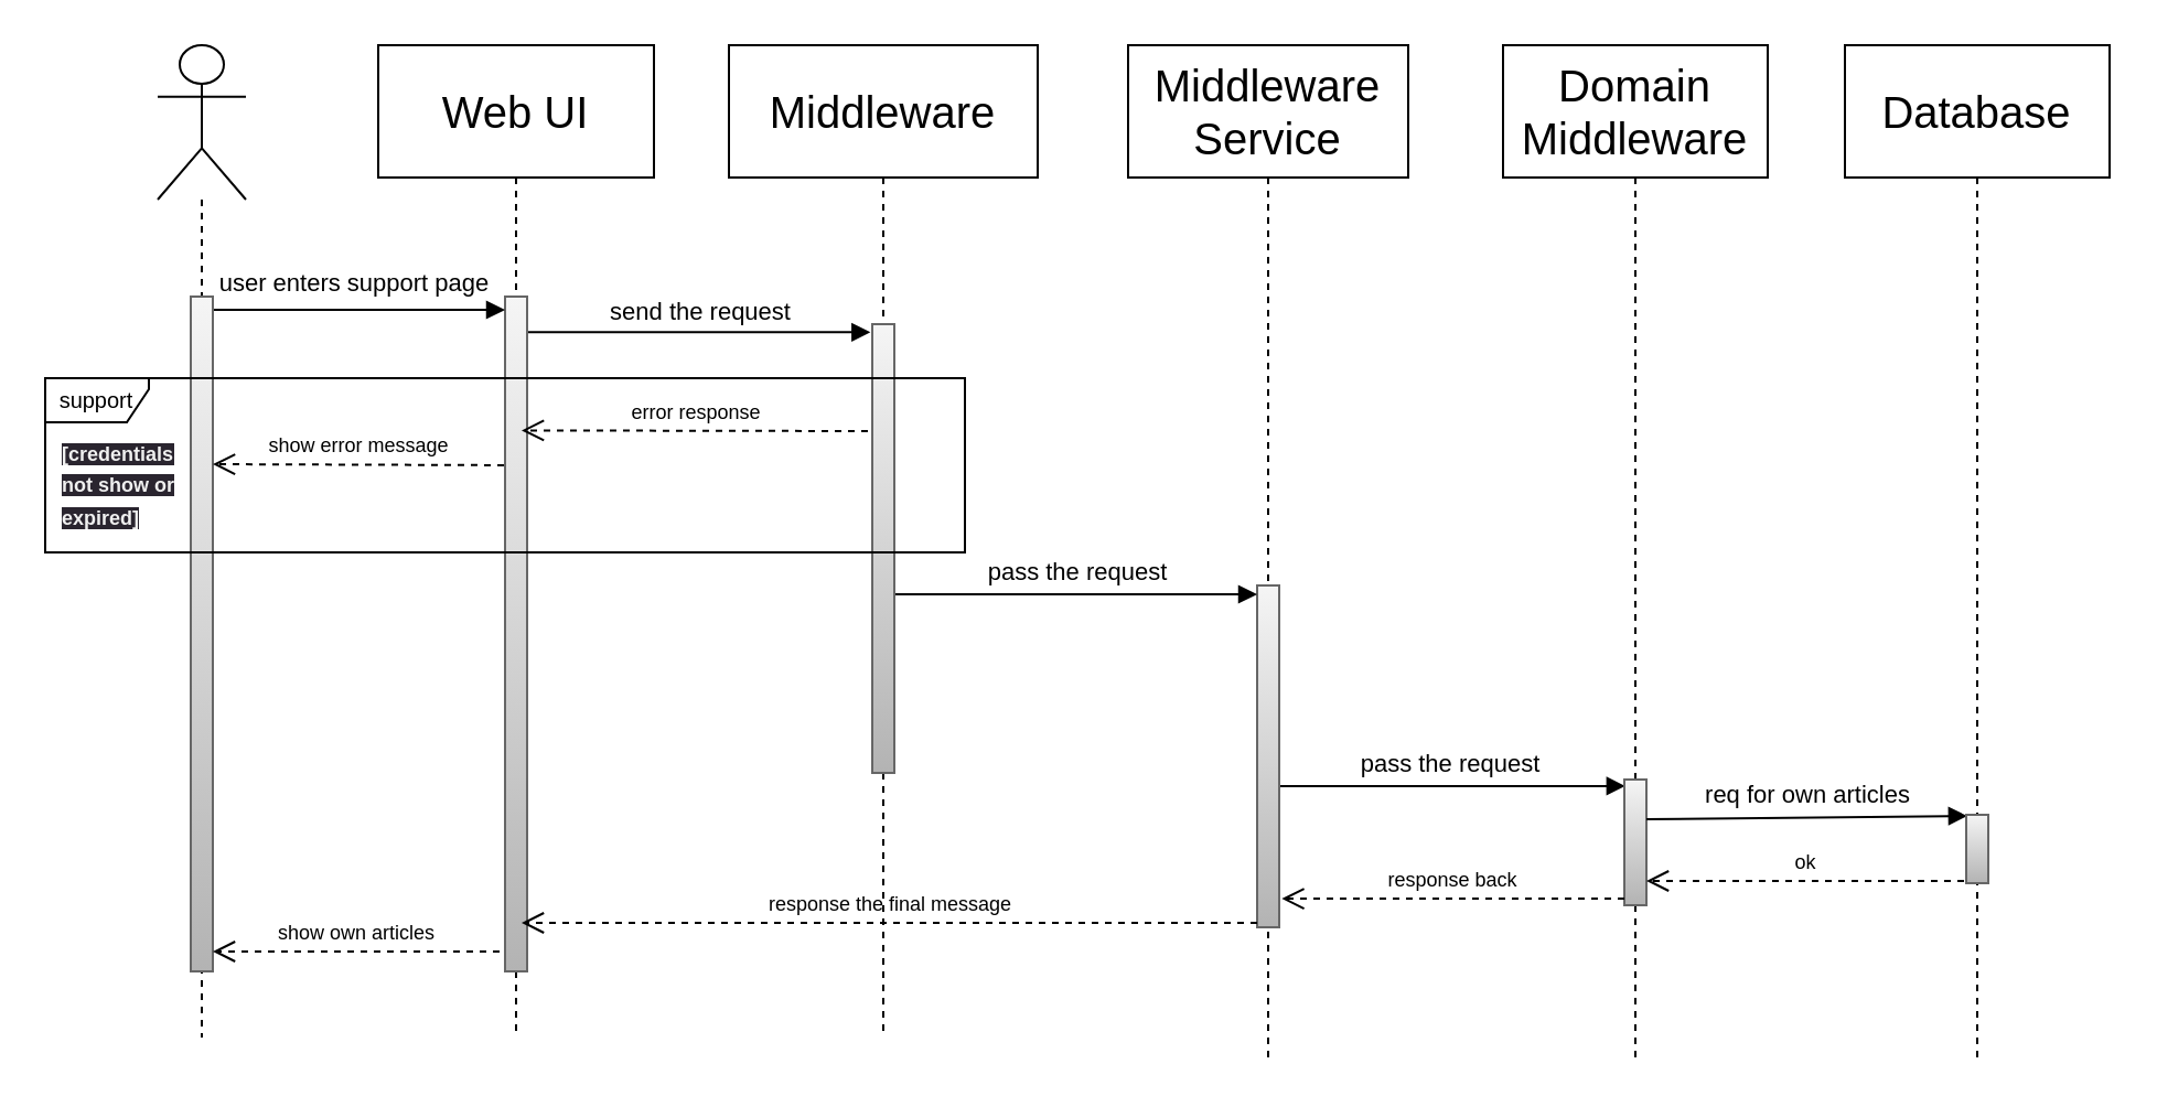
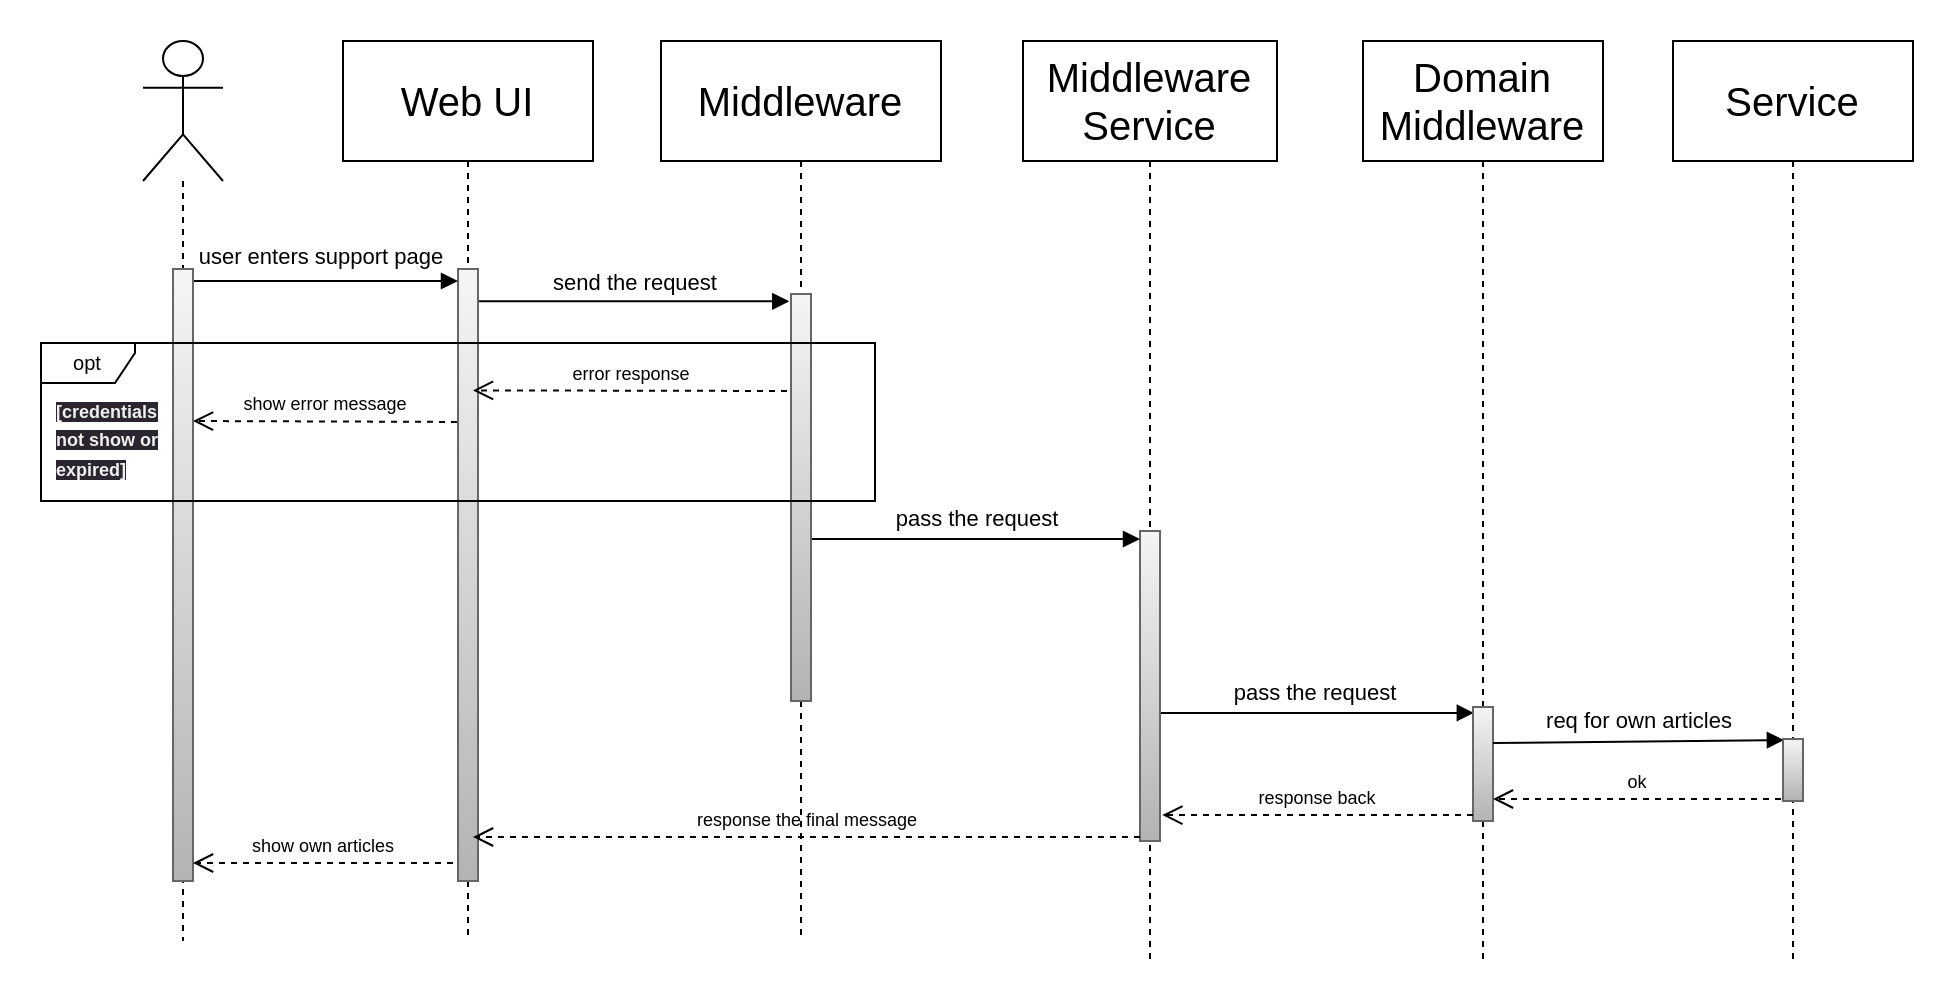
- <mxCell id="15" value="&lt;span style=&quot;font-size: 20px;&quot;&gt;Database&lt;br&gt;&lt;/span&gt;" style="shape=umlLifeline;perimeter=lifelinePerimeter;whiteSpace=wrap;html=1;container=1;collapsible=0;recursiveResize=0;outlineConnect=0;size=60;" vertex="1" parent="1"><mxGeometry x="836" y="20" width="120" height="460" as="geometry" /></mxCell>
+ <mxCell id="15" value="&lt;span style=&quot;font-size: 20px;&quot;&gt;Service&lt;br&gt;&lt;/span&gt;" style="shape=umlLifeline;perimeter=lifelinePerimeter;whiteSpace=wrap;html=1;container=1;collapsible=0;recursiveResize=0;outlineConnect=0;size=60;" vertex="1" parent="1"><mxGeometry x="836" y="20" width="120" height="460" as="geometry" /></mxCell>
- <mxCell id="20" value="support" style="shape=umlFrame;whiteSpace=wrap;html=1;fontSize=10;width=47;height=20;" vertex="1" parent="1"><mxGeometry x="20" y="171" width="417" height="79" as="geometry" /></mxCell>
+ <mxCell id="20" value="opt" style="shape=umlFrame;whiteSpace=wrap;html=1;fontSize=10;width=47;height=20;" vertex="1" parent="1"><mxGeometry x="20" y="171" width="417" height="79" as="geometry" /></mxCell>
